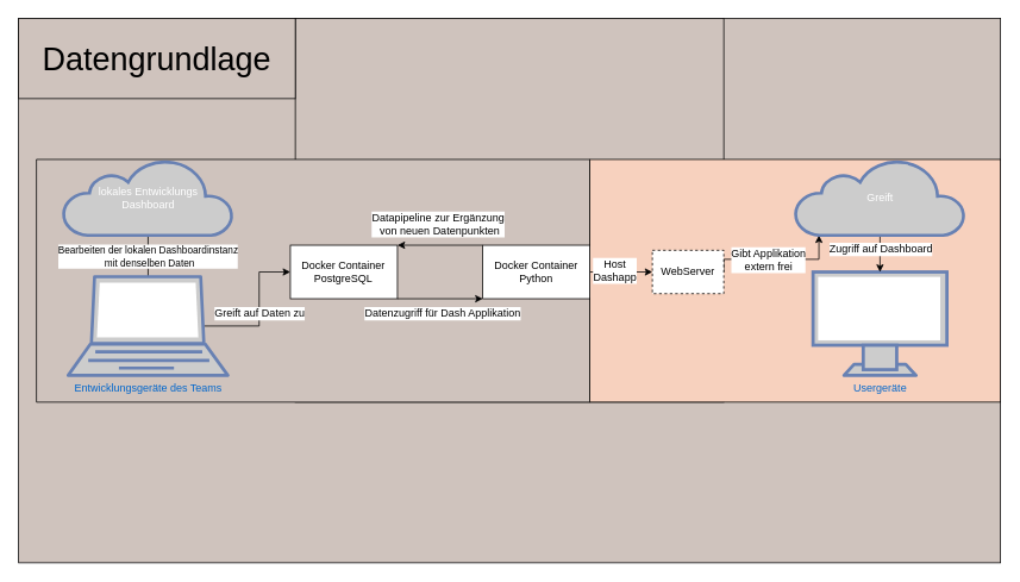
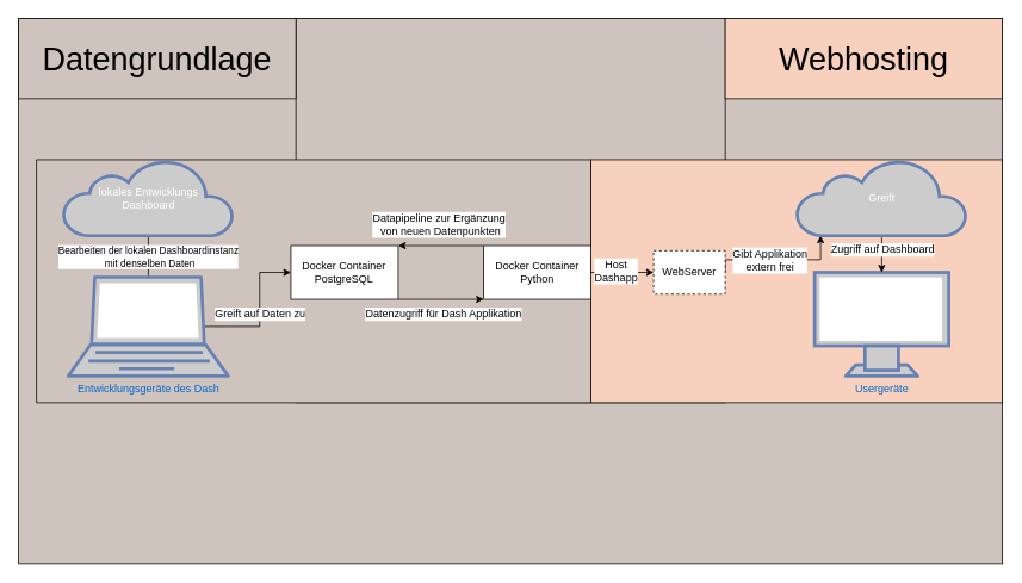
+ <mxCell id="27" value="&lt;font style=&quot;font-size: 36px&quot;&gt;Webhosting&lt;/font&gt;" style="rounded=0;whiteSpace=wrap;html=1;fillColor=#F7D1BE;" parent="1" vertex="1"><mxGeometry x="810" y="20" width="310" height="90" as="geometry" /></mxCell>
- <mxCell id="25" value="Entwicklungsgeräte des Teams" style="fontColor=#0066CC;verticalAlign=top;verticalLabelPosition=bottom;labelPosition=center;align=center;html=1;outlineConnect=0;fillColor=#CCCCCC;strokeColor=#6881B3;gradientColor=none;gradientDirection=north;strokeWidth=2;shape=mxgraph.networks.laptop;" parent="1" vertex="1"><mxGeometry x="75.57" y="309.47" width="178.86" height="110.53" as="geometry" /></mxCell>
+ <mxCell id="25" value="Entwicklungsgeräte des Dash" style="fontColor=#0066CC;verticalAlign=top;verticalLabelPosition=bottom;labelPosition=center;align=center;html=1;outlineConnect=0;fillColor=#CCCCCC;strokeColor=#6881B3;gradientColor=none;gradientDirection=north;strokeWidth=2;shape=mxgraph.networks.laptop;" parent="1" vertex="1"><mxGeometry x="75.57" y="309.47" width="178.86" height="110.53" as="geometry" /></mxCell>
